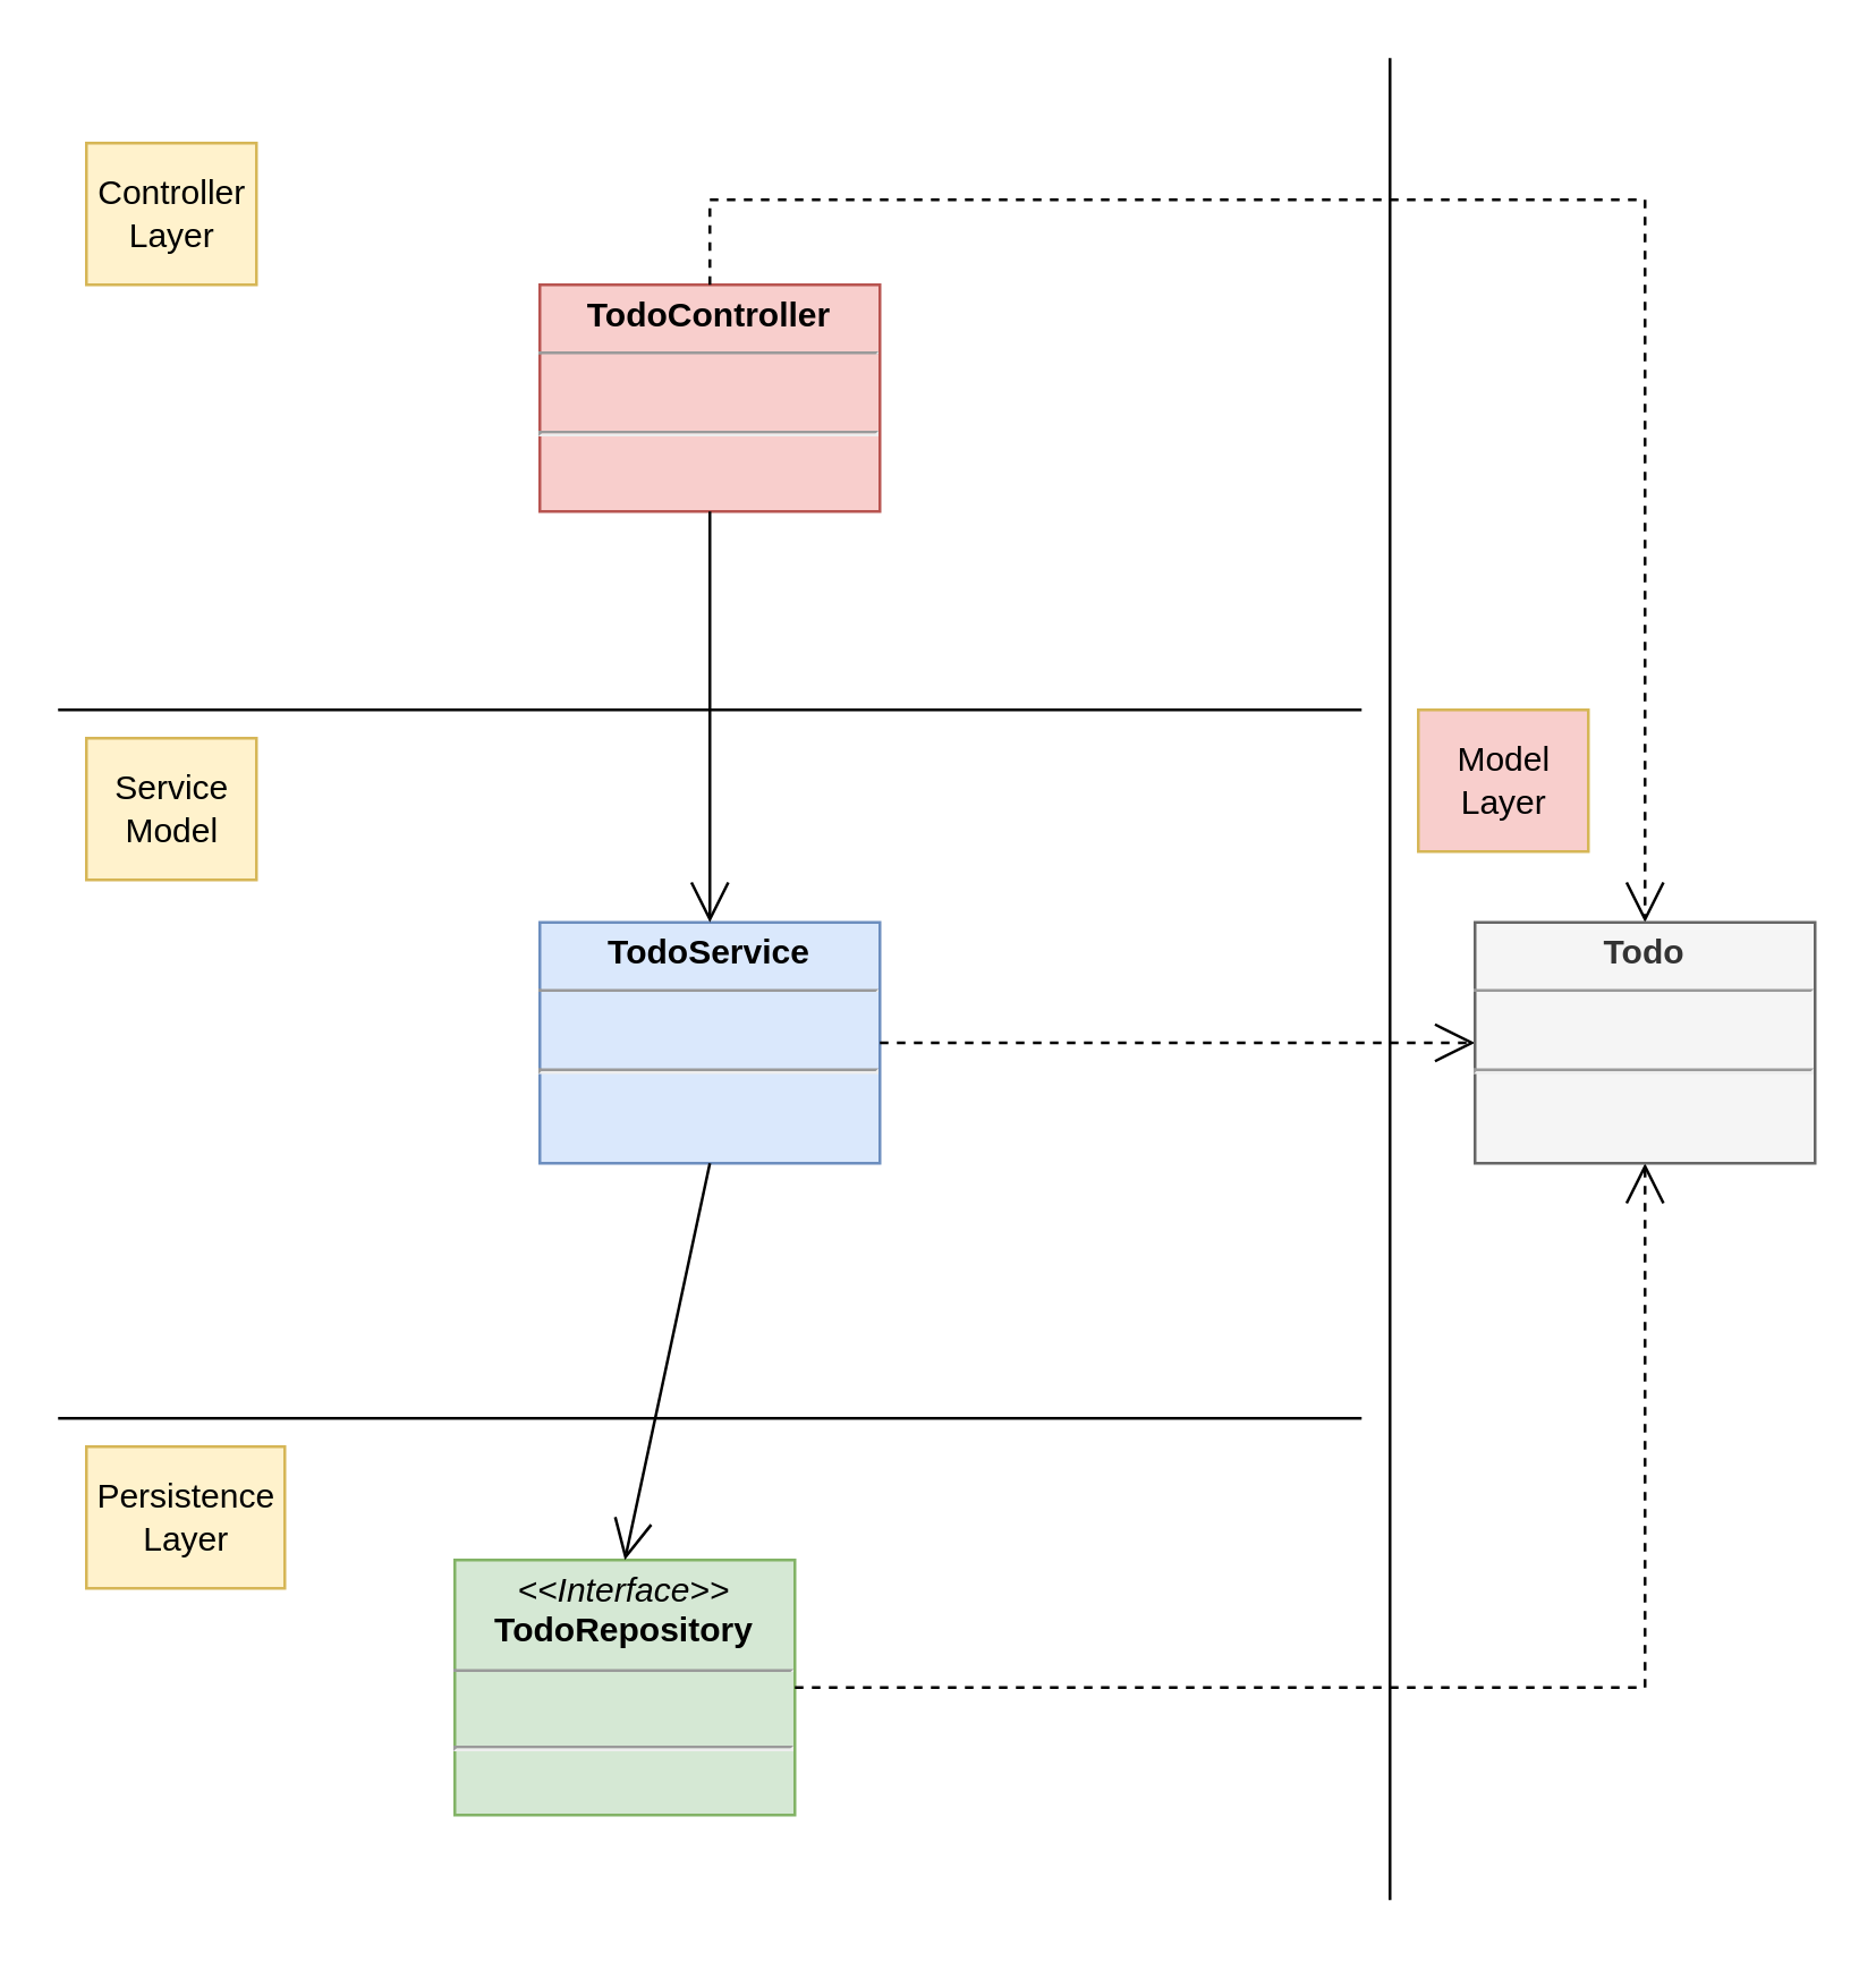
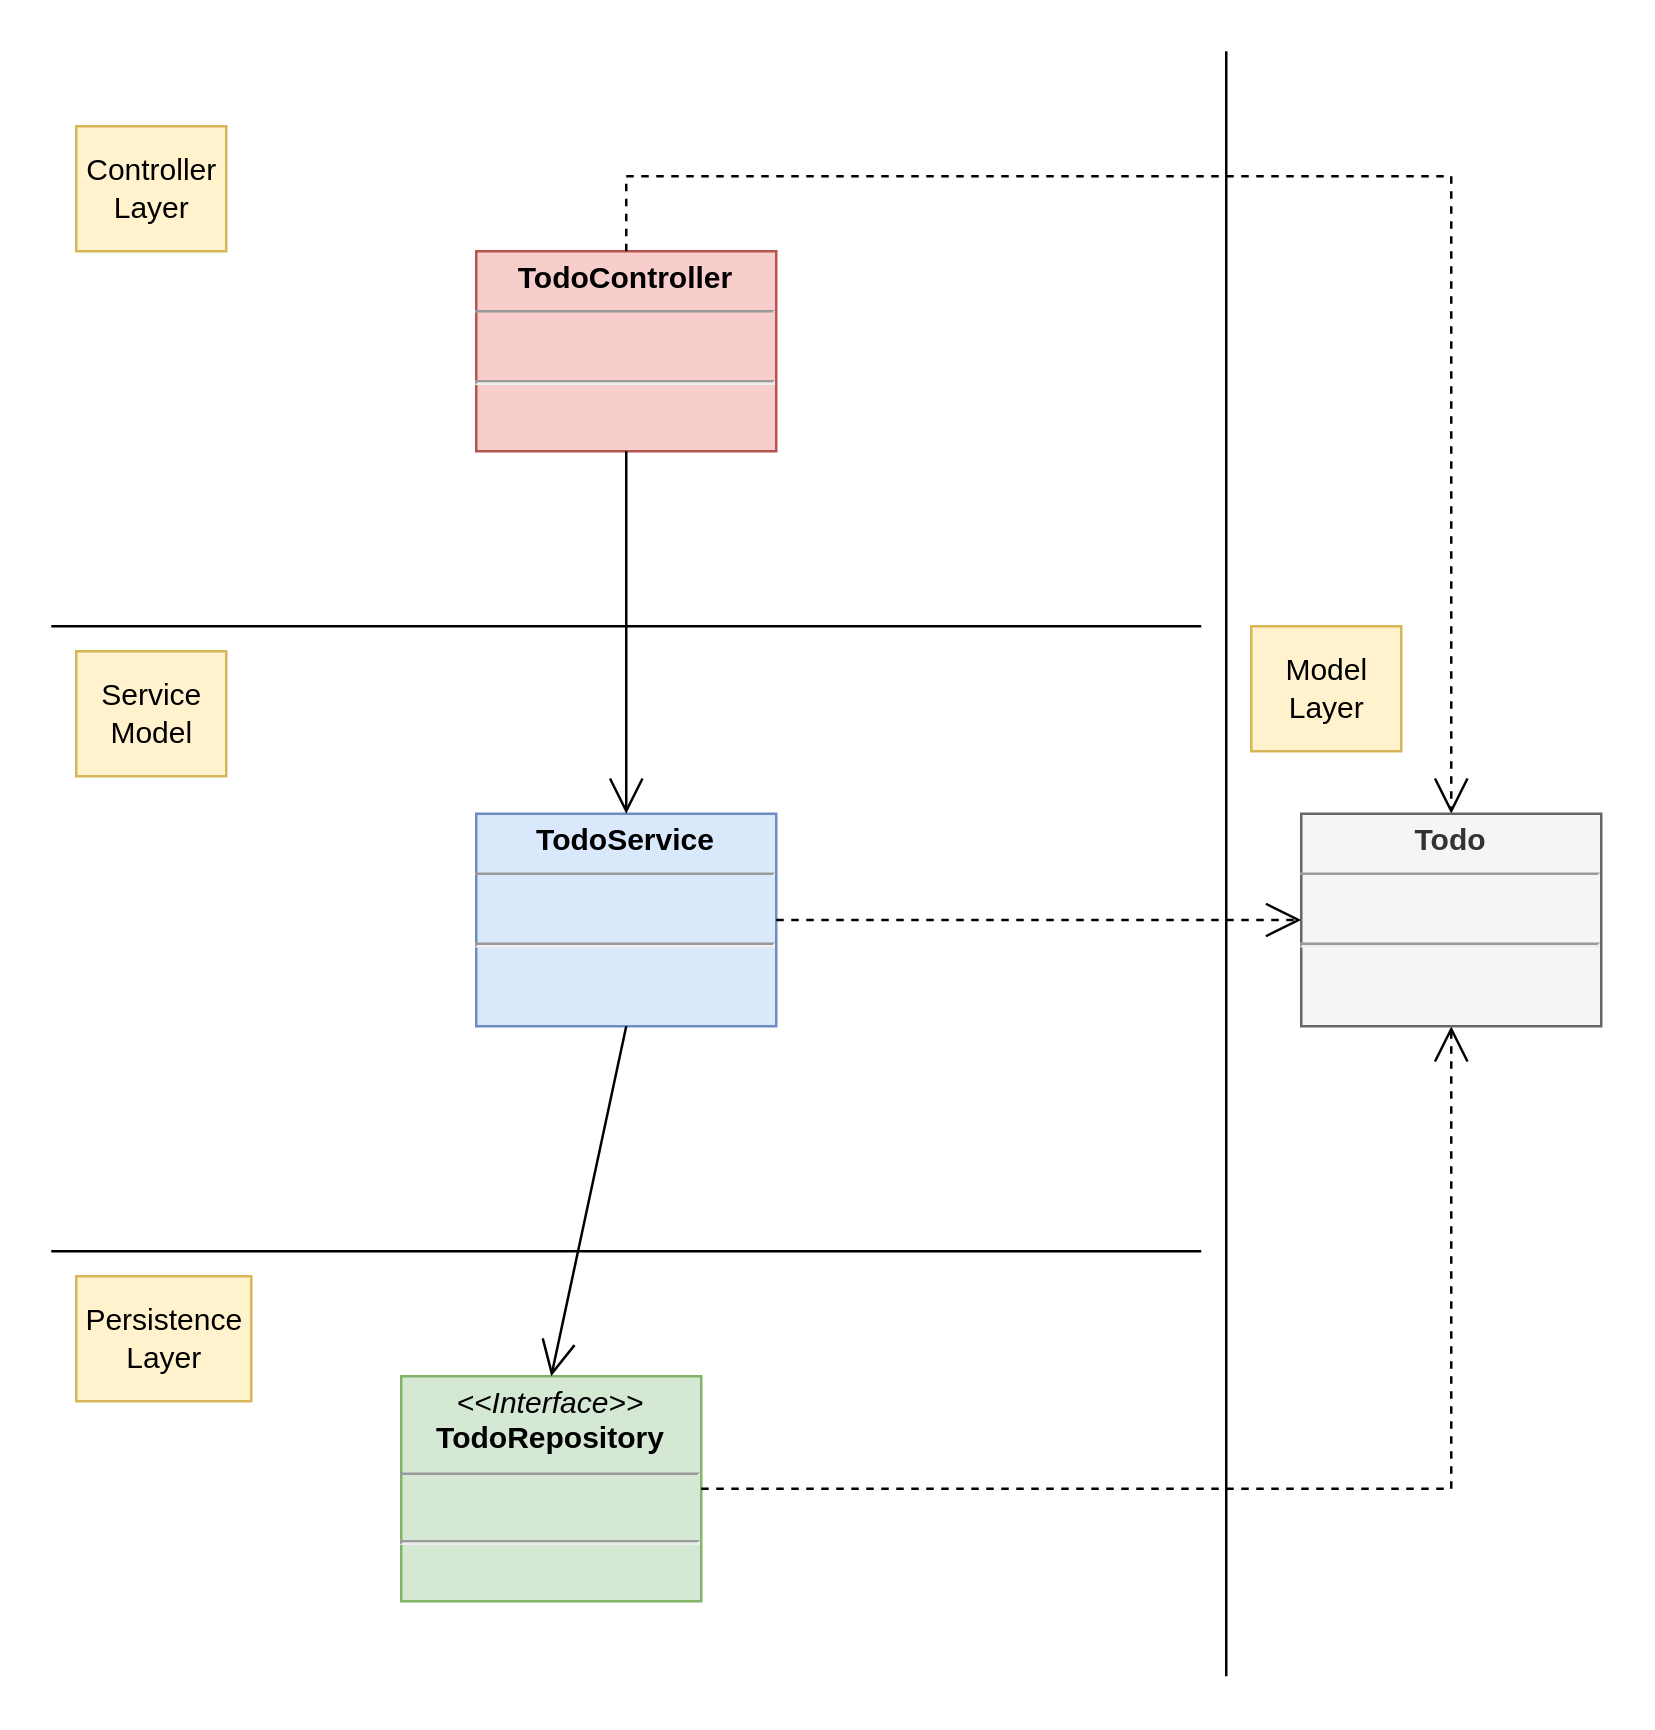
- <mxCell id="5" value="Model&lt;br&gt;Layer" style="html=1;fillColor=#f8cecc;strokeColor=#d6b656;" vertex="1" parent="1"><mxGeometry x="500" y="250" width="60" height="50" as="geometry" /></mxCell>
+ <mxCell id="5" value="Model&lt;br&gt;Layer" style="html=1;fillColor=#fff2cc;strokeColor=#d6b656;" vertex="1" parent="1"><mxGeometry x="500" y="250" width="60" height="50" as="geometry" /></mxCell>
